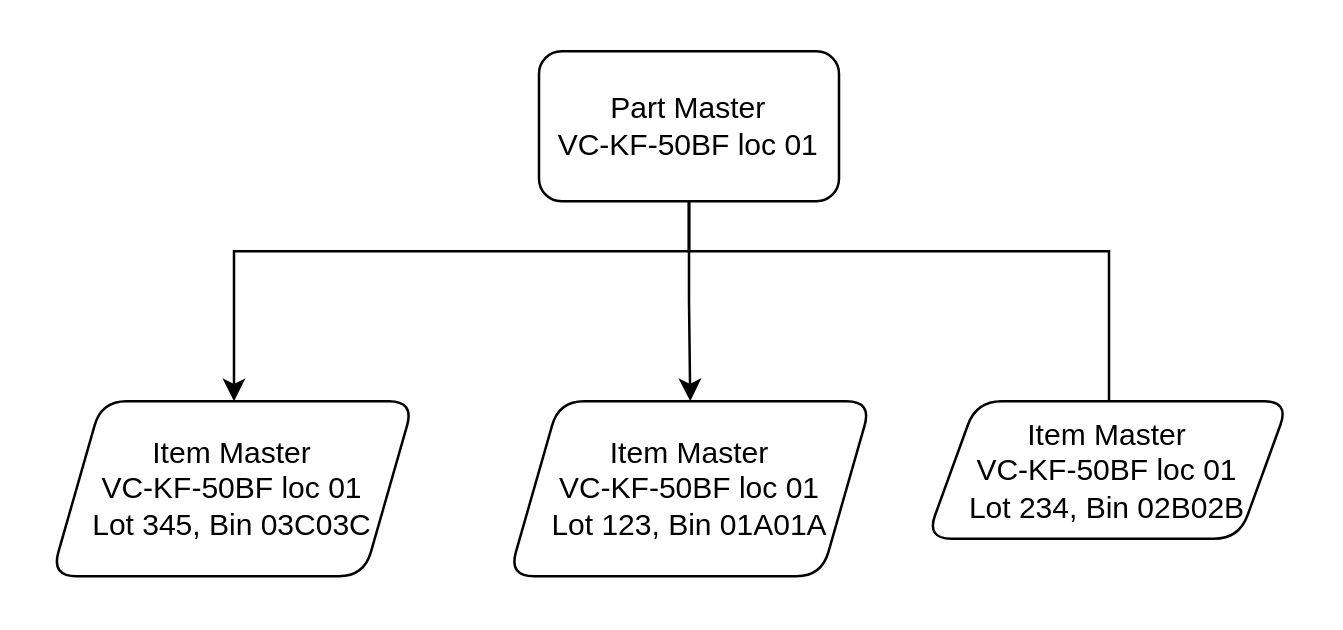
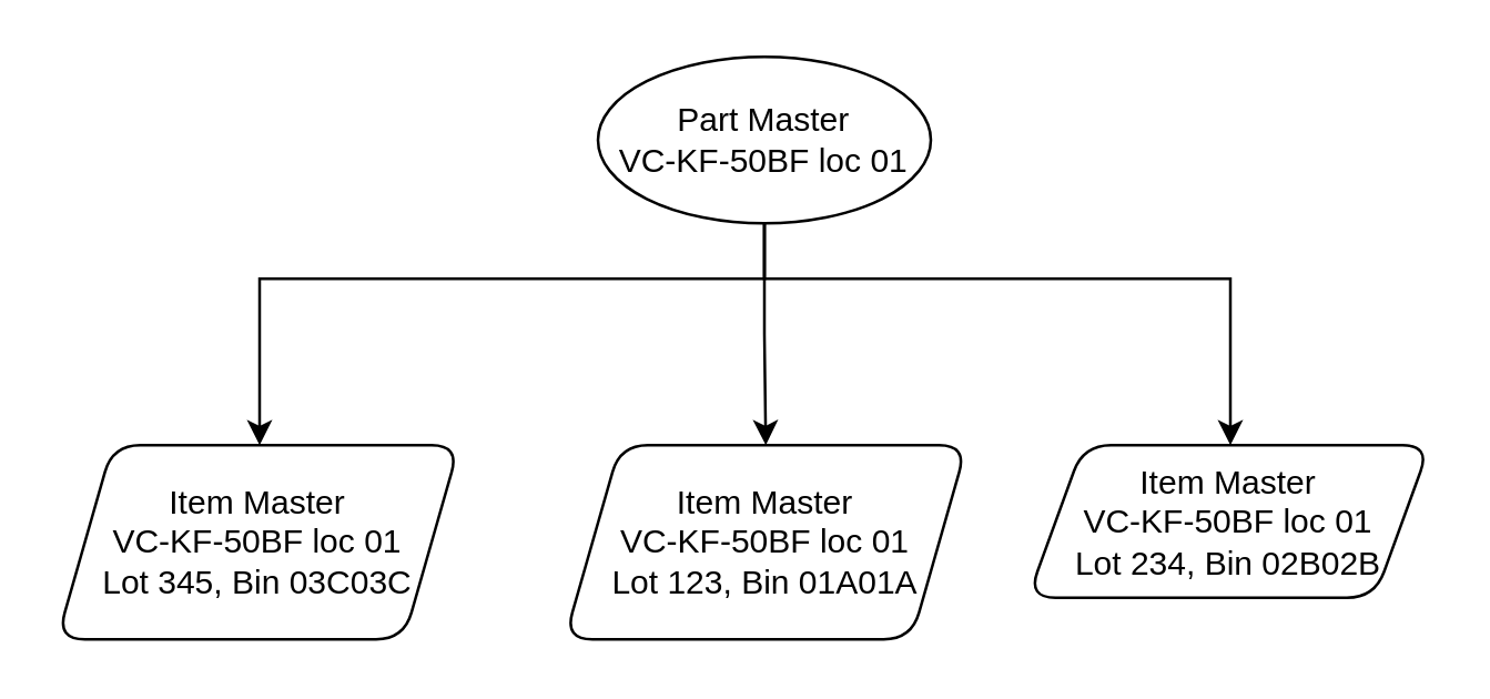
- <mxCell id="5" value="Part Master&lt;div&gt;VC-KF-50BF loc 01&lt;/div&gt;" style="rounded=1;whiteSpace=wrap;html=1;" vertex="1" parent="1"><mxGeometry x="215" y="20" width="120" height="60" as="geometry" /></mxCell>
+ <mxCell id="5" value="Part Master&lt;div&gt;VC-KF-50BF loc 01&lt;/div&gt;" style="ellipse;whiteSpace=wrap;html=1;" vertex="1" parent="1"><mxGeometry x="215" y="20" width="120" height="60" as="geometry" /></mxCell>
- <mxCell id="3" style="edgeStyle=orthogonalEdgeStyle;rounded=0;orthogonalLoop=1;jettySize=auto;html=1;endArrow=none;" edge="1" parent="1" source="5" target="7"><mxGeometry relative="1" as="geometry"><Array as="points"><mxPoint x="275" y="100" /><mxPoint x="443" y="100" /></Array></mxGeometry></mxCell>
+ <mxCell id="3" style="edgeStyle=orthogonalEdgeStyle;rounded=0;orthogonalLoop=1;jettySize=auto;html=1;" edge="1" parent="1" source="5" target="7"><mxGeometry relative="1" as="geometry"><Array as="points"><mxPoint x="275" y="100" /><mxPoint x="443" y="100" /></Array></mxGeometry></mxCell>
